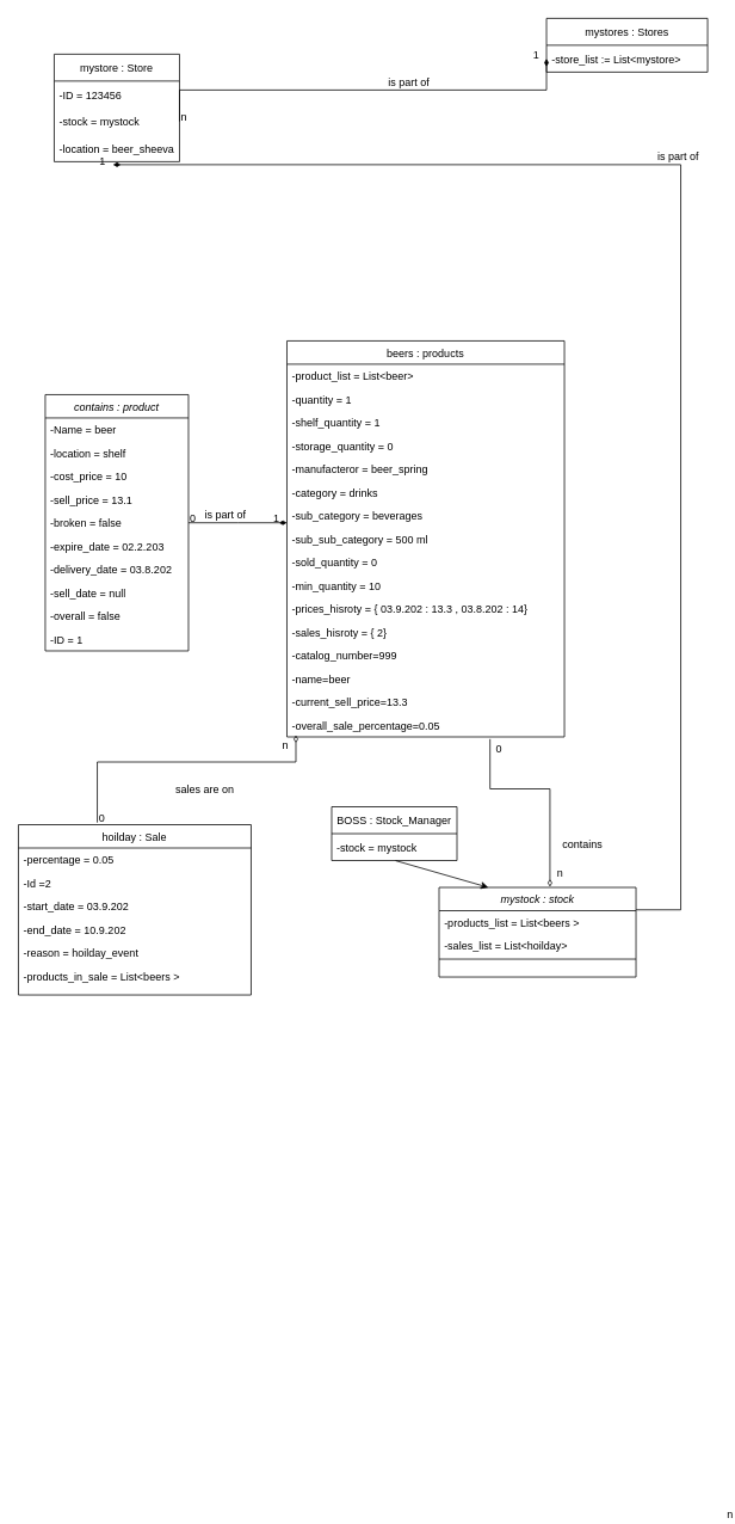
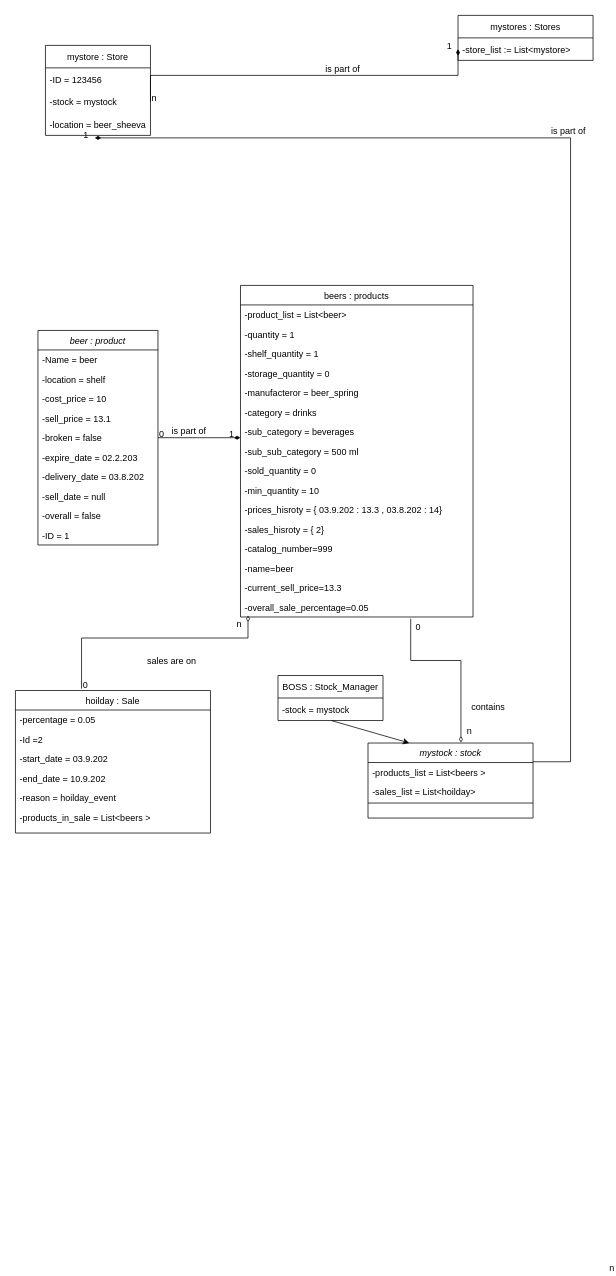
- <mxCell id="2" value="contains : product" style="swimlane;fontStyle=2;align=center;verticalAlign=top;childLayout=stackLayout;horizontal=1;startSize=26;horizontalStack=0;resizeParent=1;resizeLast=0;collapsible=1;marginBottom=0;rounded=0;shadow=0;strokeWidth=1;" parent="1" vertex="1"><mxGeometry x="50" y="440" width="160" height="286" as="geometry"><mxRectangle x="230" y="140" width="160" height="26" as="alternateBounds" /></mxGeometry></mxCell>
+ <mxCell id="2" value="beer : product" style="swimlane;fontStyle=2;align=center;verticalAlign=top;childLayout=stackLayout;horizontal=1;startSize=26;horizontalStack=0;resizeParent=1;resizeLast=0;collapsible=1;marginBottom=0;rounded=0;shadow=0;strokeWidth=1;" parent="1" vertex="1"><mxGeometry x="50" y="440" width="160" height="286" as="geometry"><mxRectangle x="230" y="140" width="160" height="26" as="alternateBounds" /></mxGeometry></mxCell>
